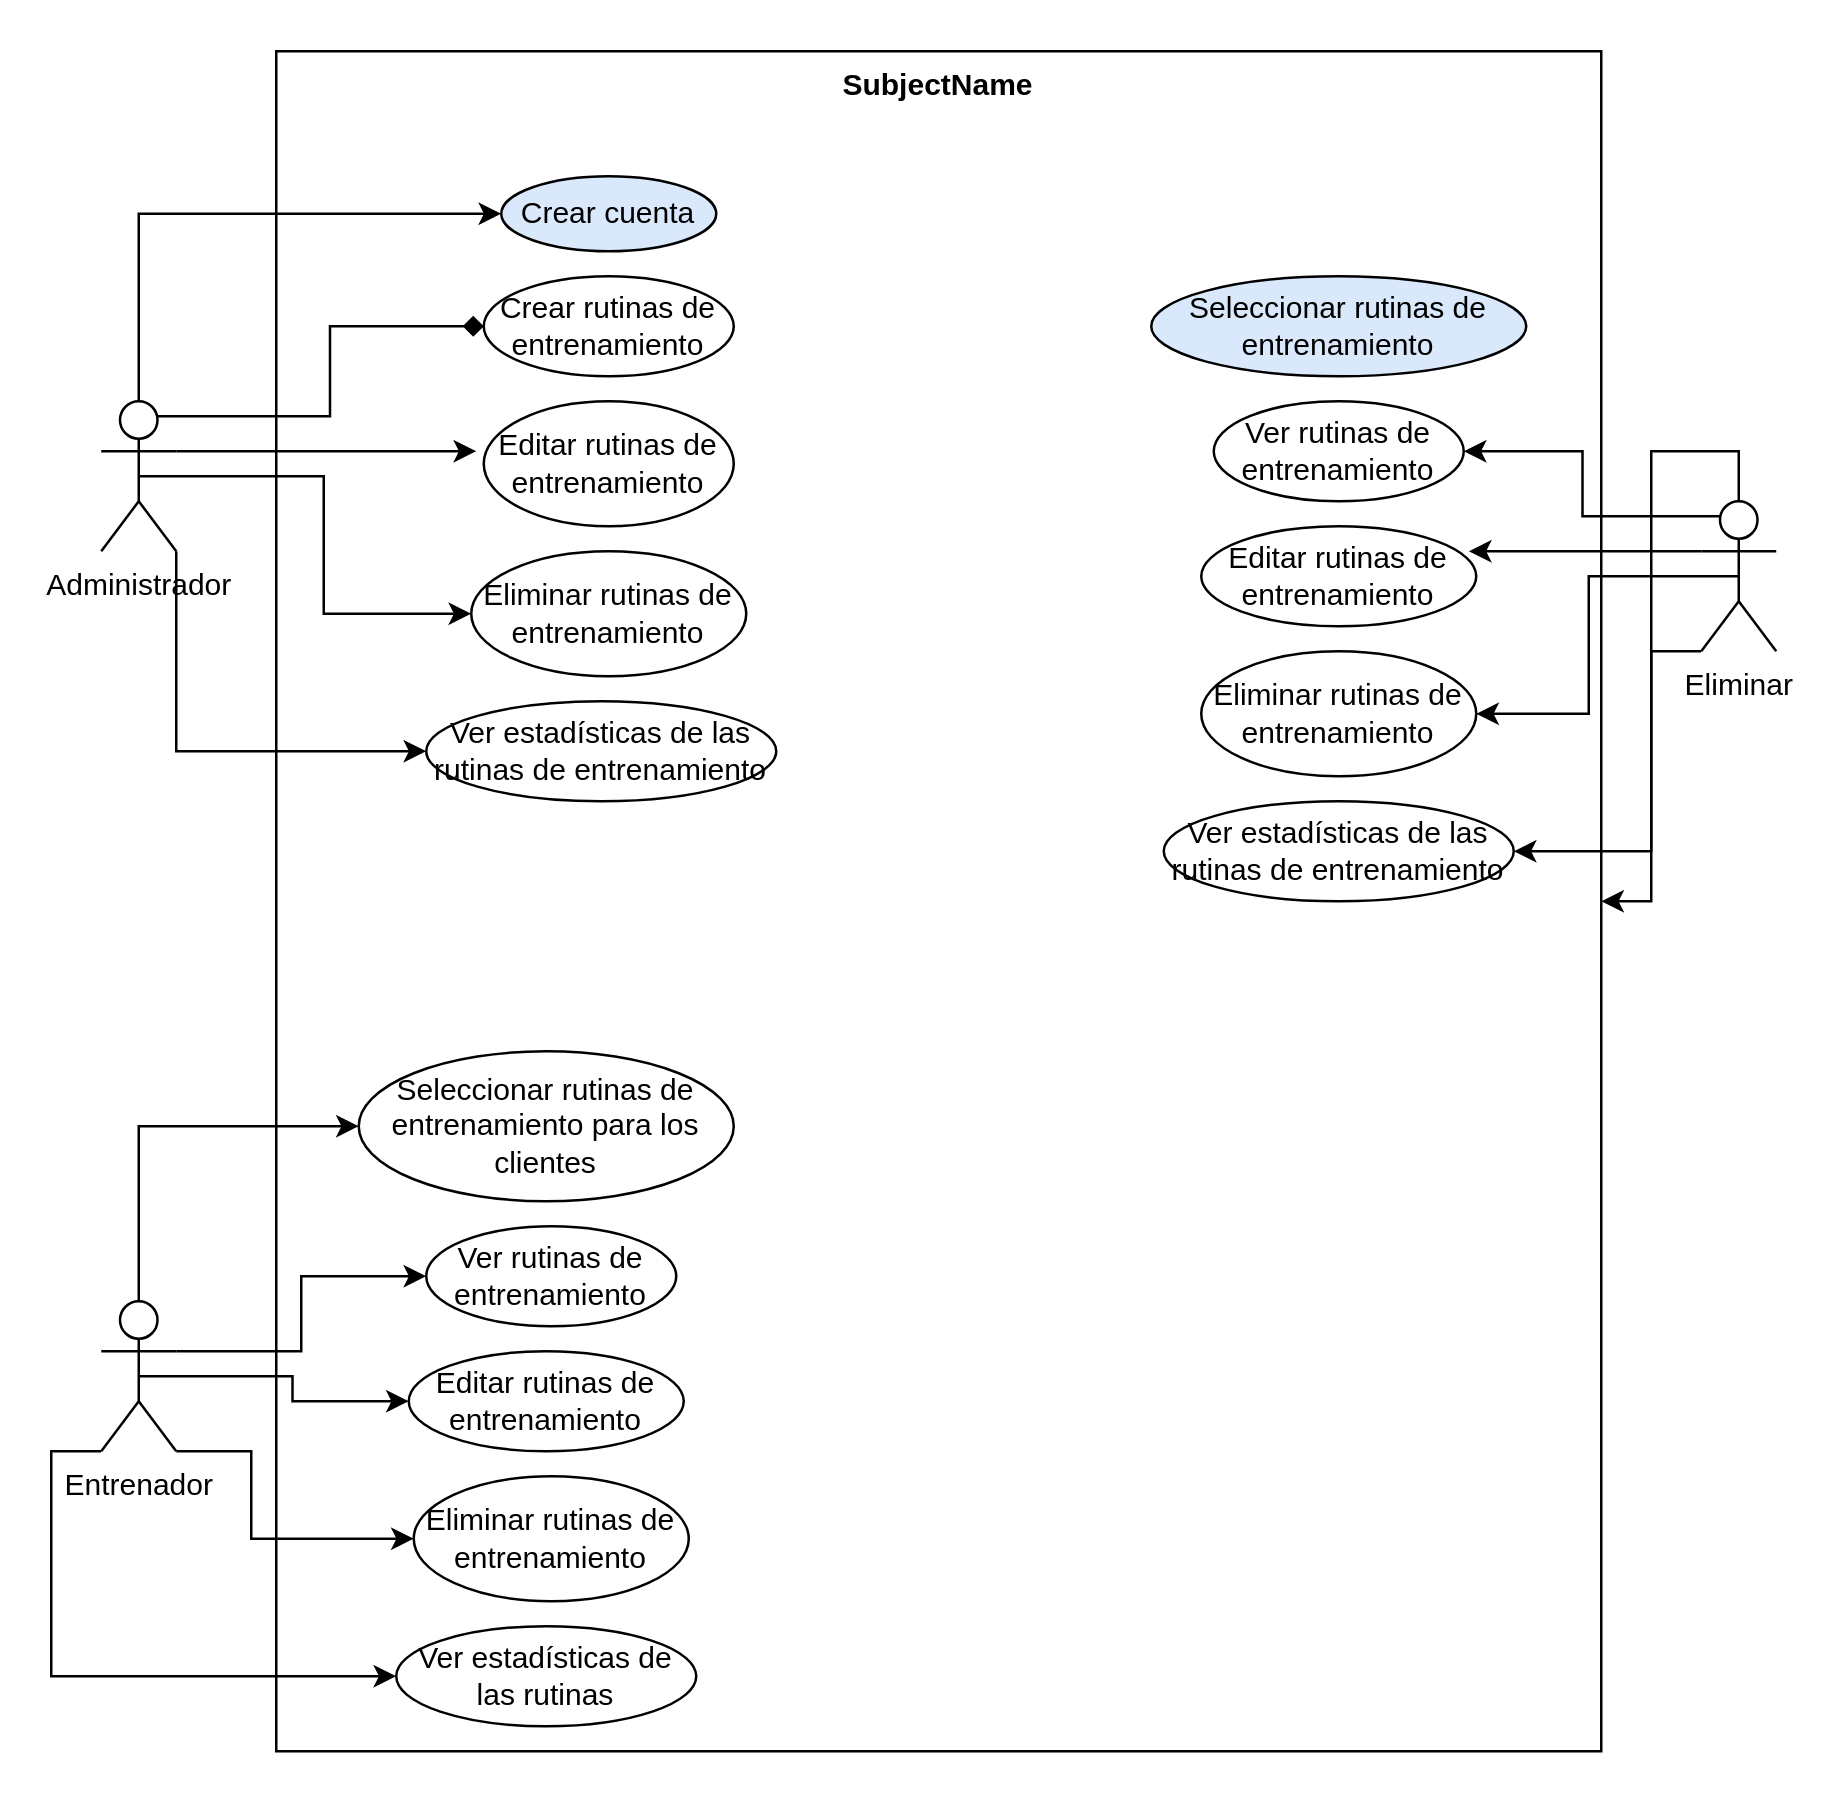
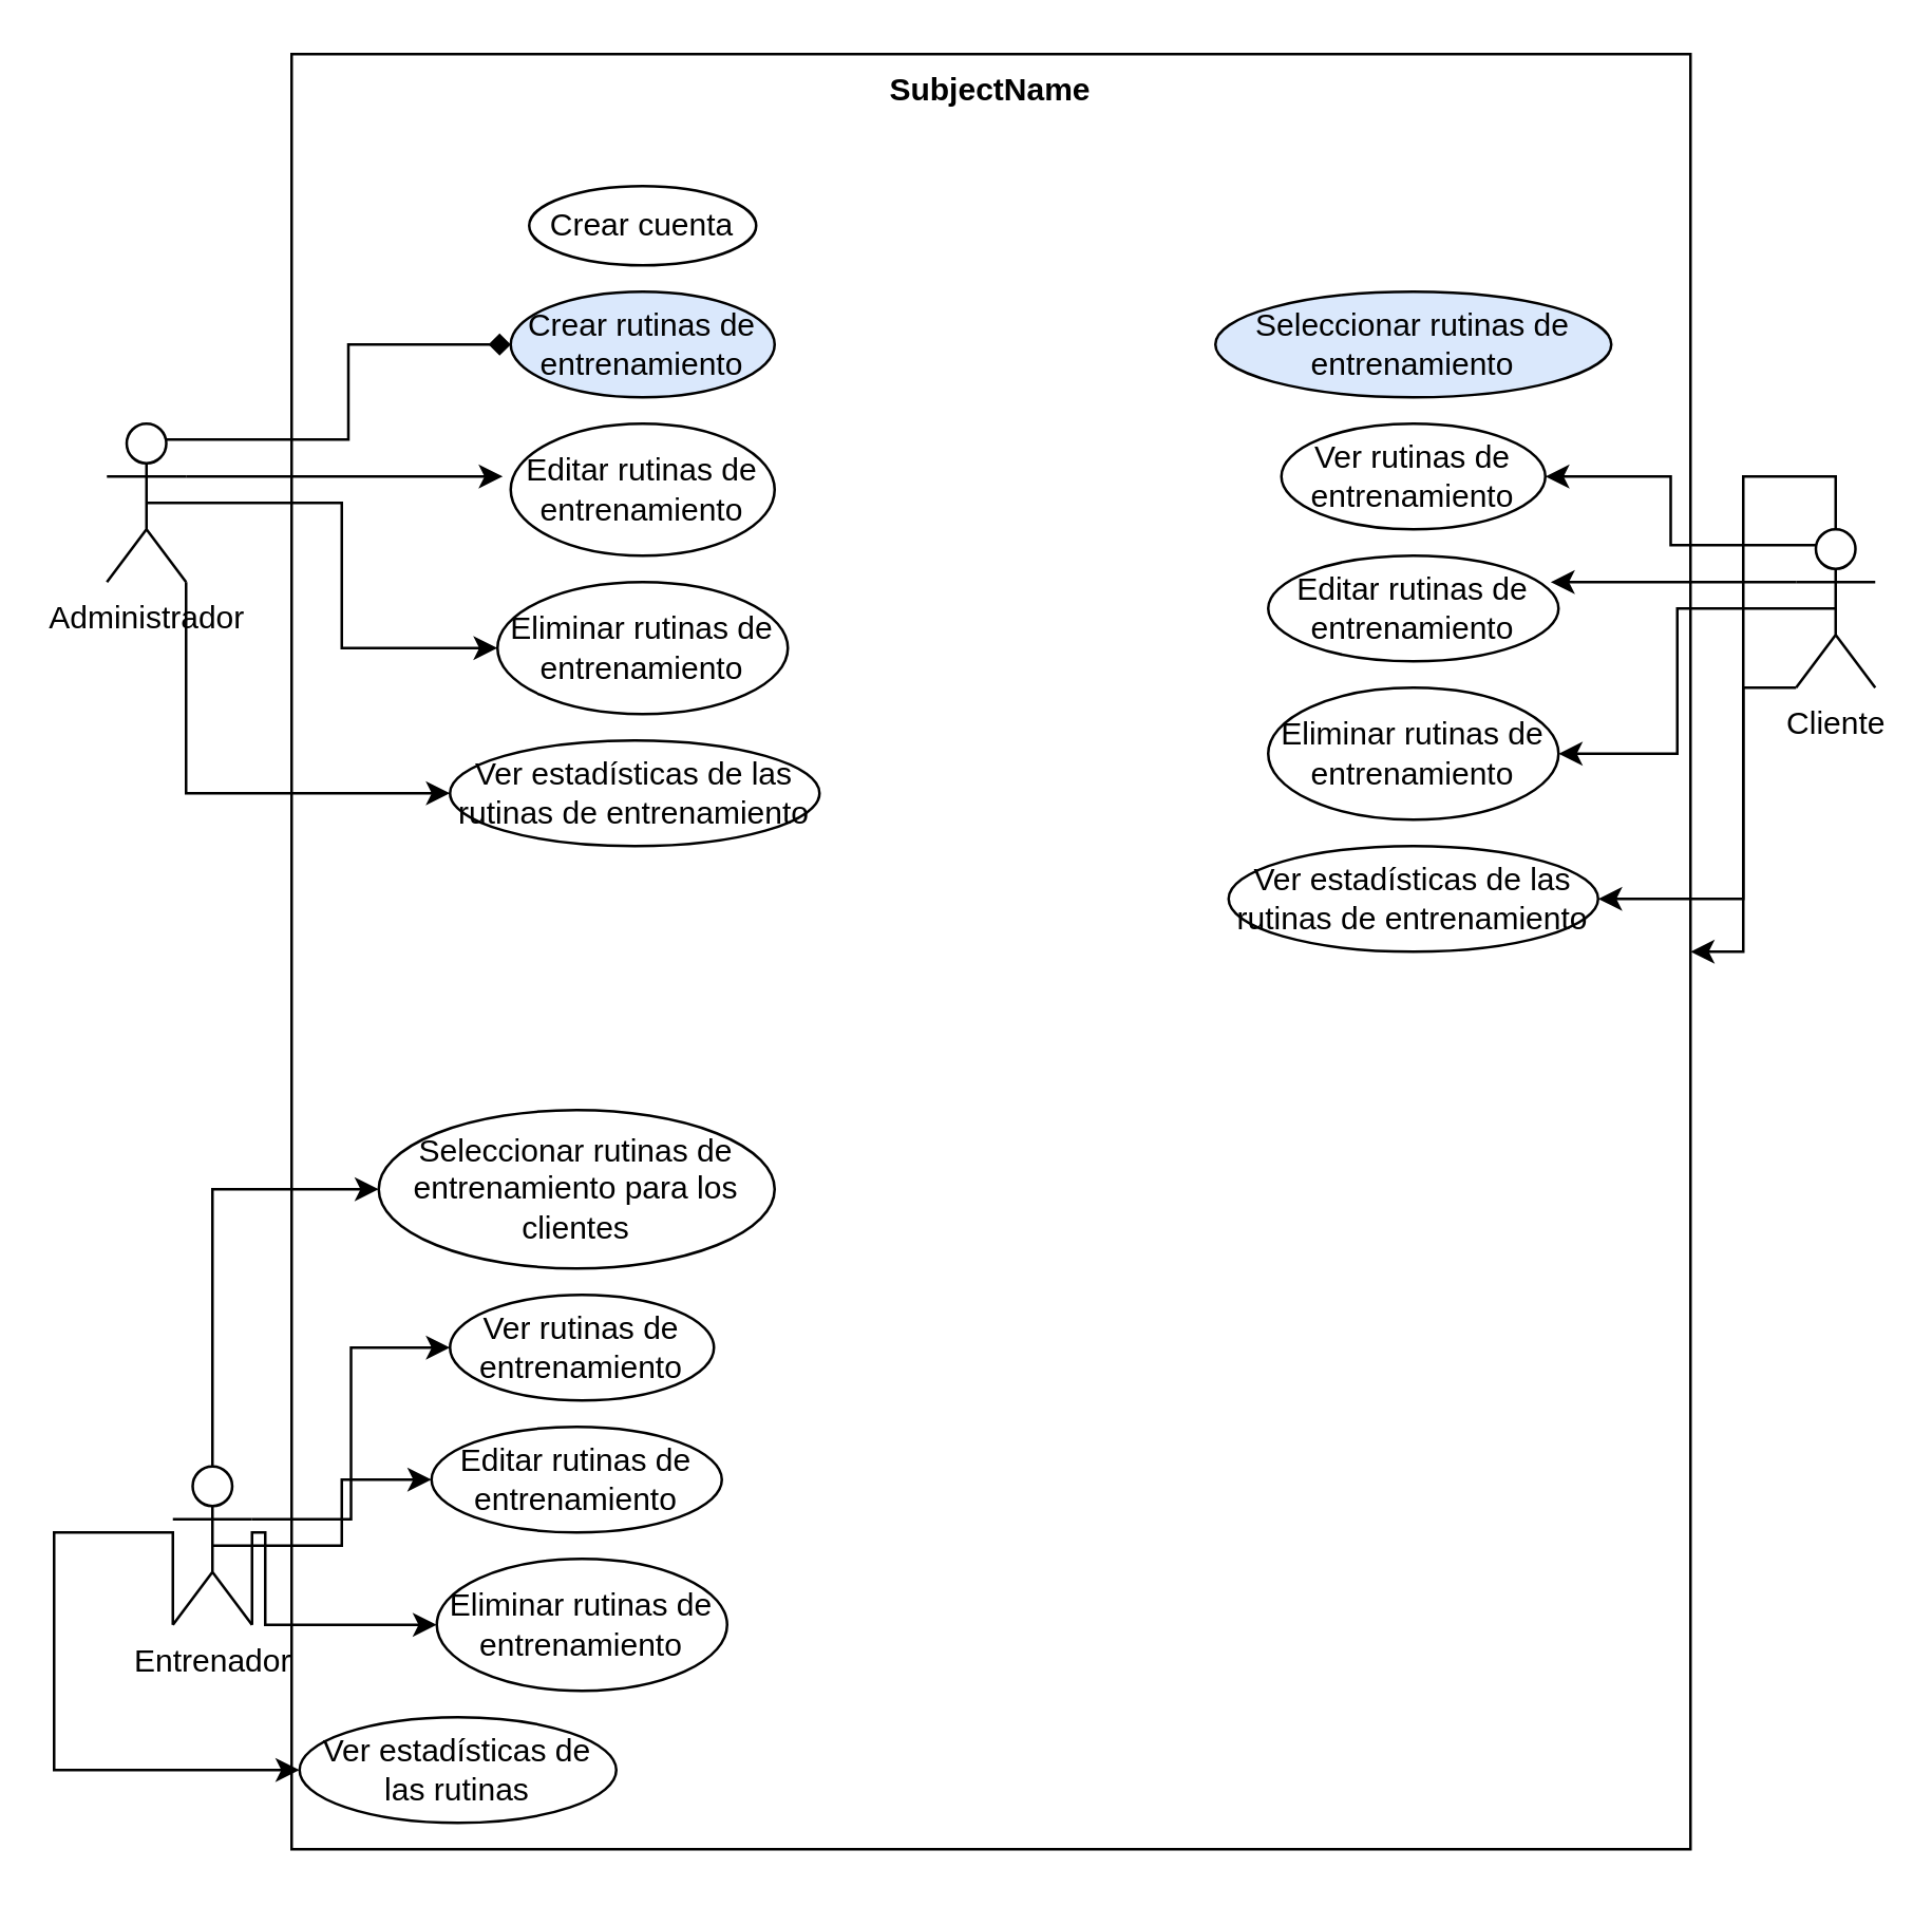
- <mxCell id="2" style="edgeStyle=orthogonalEdgeStyle;rounded=0;orthogonalLoop=1;jettySize=auto;html=1;exitX=0.5;exitY=0;exitDx=0;exitDy=0;exitPerimeter=0;entryX=0;entryY=0.5;entryDx=0;entryDy=0;" edge="1" parent="1" source="7" target="19"><mxGeometry relative="1" as="geometry" /></mxCell>
- <mxCell id="19" value="Crear cuenta" style="ellipse;whiteSpace=wrap;html=1;fillColor=#dae8fc;" vertex="1" parent="1"><mxGeometry x="200" y="70" width="86" height="30" as="geometry" /></mxCell>
+ <mxCell id="19" value="Crear cuenta" style="ellipse;whiteSpace=wrap;html=1;" vertex="1" parent="1"><mxGeometry x="200" y="70" width="86" height="30" as="geometry" /></mxCell>
- <mxCell id="20" value="Crear rutinas de entrenamiento" style="ellipse;whiteSpace=wrap;html=1;" vertex="1" parent="1"><mxGeometry x="193" y="110" width="100" height="40" as="geometry" /></mxCell>
+ <mxCell id="20" value="Crear rutinas de entrenamiento" style="ellipse;whiteSpace=wrap;html=1;fillColor=#dae8fc;" vertex="1" parent="1"><mxGeometry x="193" y="110" width="100" height="40" as="geometry" /></mxCell>
- <mxCell id="18" value="&lt;div&gt;Eliminar&lt;/div&gt;&lt;div&gt;&lt;br&gt;&lt;/div&gt;" style="shape=umlActor;html=1;verticalLabelPosition=bottom;verticalAlign=top;align=center;" vertex="1" parent="1"><mxGeometry x="680" y="200" width="30" height="60" as="geometry" /></mxCell>
+ <mxCell id="18" value="&lt;div&gt;Cliente&lt;/div&gt;&lt;div&gt;&lt;br&gt;&lt;/div&gt;" style="shape=umlActor;html=1;verticalLabelPosition=bottom;verticalAlign=top;align=center;" vertex="1" parent="1"><mxGeometry x="680" y="200" width="30" height="60" as="geometry" /></mxCell>
- <mxCell id="13" value="&lt;div&gt;Entrenador&lt;/div&gt;&lt;div&gt;&lt;br&gt;&lt;/div&gt;" style="shape=umlActor;html=1;verticalLabelPosition=bottom;verticalAlign=top;align=center;" vertex="1" parent="1"><mxGeometry x="40" y="520" width="30" height="60" as="geometry" /></mxCell>
+ <mxCell id="13" value="&lt;div&gt;Entrenador&lt;/div&gt;&lt;div&gt;&lt;br&gt;&lt;/div&gt;" style="shape=umlActor;html=1;verticalLabelPosition=bottom;verticalAlign=top;align=center;" vertex="1" parent="1"><mxGeometry x="65" y="555" width="30" height="60" as="geometry" /></mxCell>
- <mxCell id="28" value="Ver estadísticas de las rutinas" style="ellipse;whiteSpace=wrap;html=1;" vertex="1" parent="1"><mxGeometry x="158" y="650" width="120" height="40" as="geometry" /></mxCell>
+ <mxCell id="28" value="Ver estadísticas de las rutinas" style="ellipse;whiteSpace=wrap;html=1;" vertex="1" parent="1"><mxGeometry x="113" y="650" width="120" height="40" as="geometry" /></mxCell>
